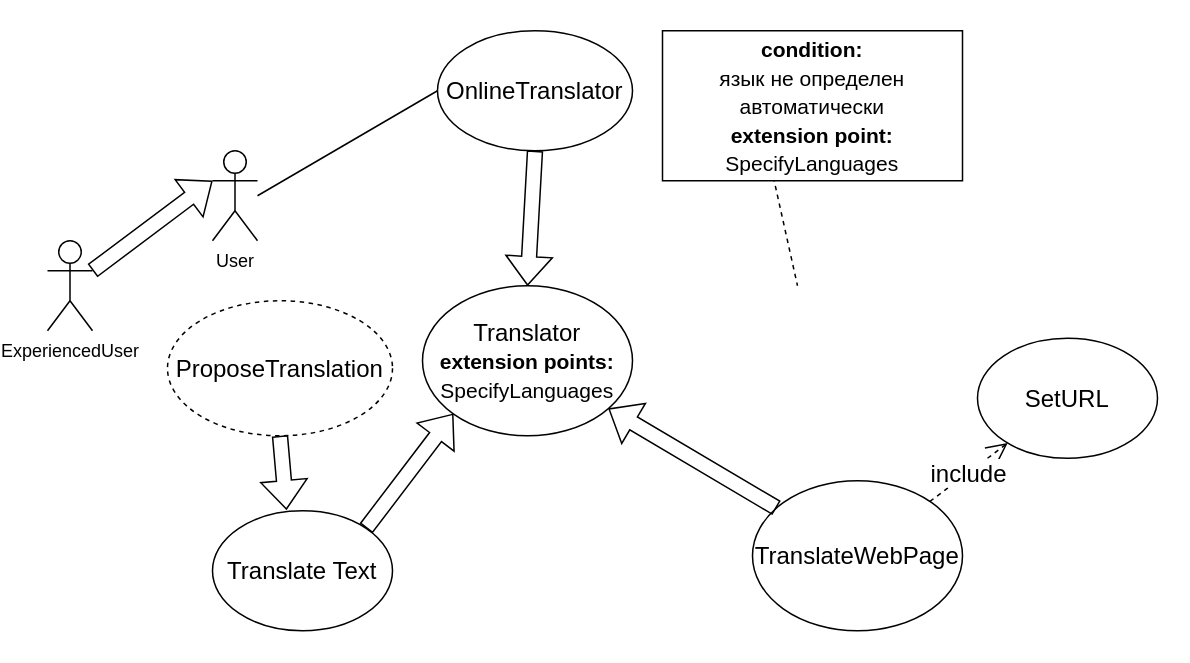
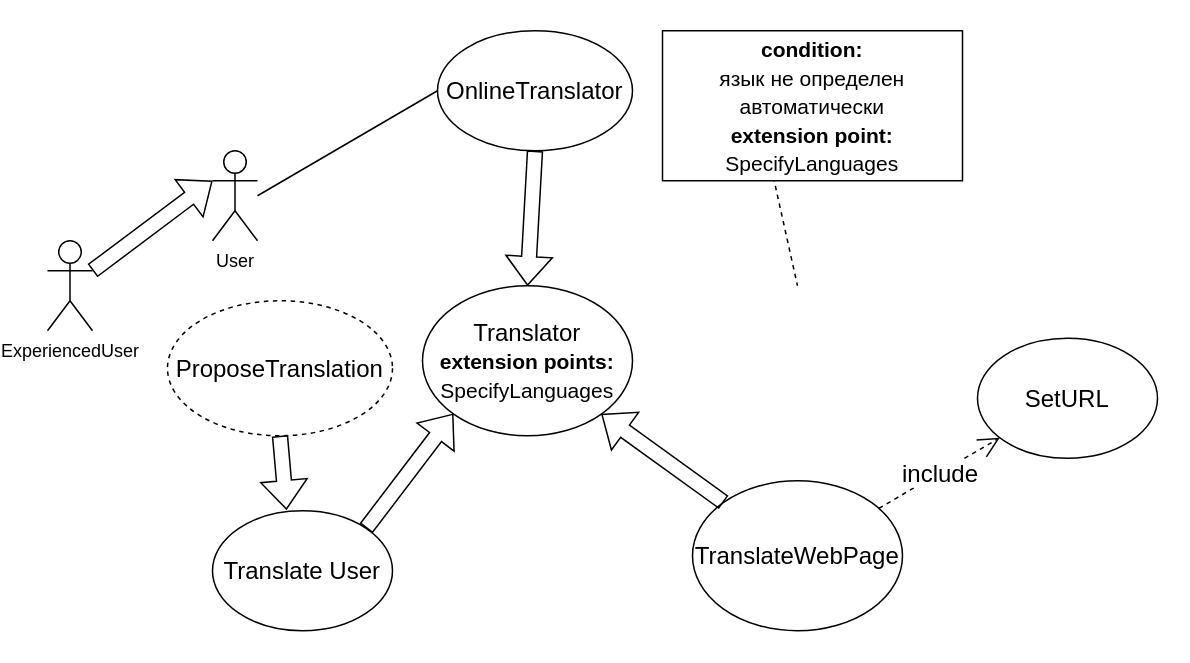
- <mxCell id="7" value="&lt;font style=&quot;font-size: 16px;&quot;&gt;TranslateWebPage&lt;/font&gt;" style="ellipse;whiteSpace=wrap;html=1;" vertex="1" parent="1"><mxGeometry x="490" y="320" width="140" height="100" as="geometry" /></mxCell>
+ <mxCell id="7" value="&lt;font style=&quot;font-size: 16px;&quot;&gt;TranslateWebPage&lt;/font&gt;" style="ellipse;whiteSpace=wrap;html=1;" vertex="1" parent="1"><mxGeometry x="450" y="320" width="140" height="100" as="geometry" /></mxCell>
- <mxCell id="8" value="&lt;font style=&quot;font-size: 16px;&quot;&gt;Translate Text&lt;/font&gt;" style="ellipse;whiteSpace=wrap;html=1;" vertex="1" parent="1"><mxGeometry x="130" y="340" width="120" height="80" as="geometry" /></mxCell>
+ <mxCell id="8" value="&lt;font style=&quot;font-size: 16px;&quot;&gt;Translate User&lt;/font&gt;" style="ellipse;whiteSpace=wrap;html=1;" vertex="1" parent="1"><mxGeometry x="130" y="340" width="120" height="80" as="geometry" /></mxCell>
